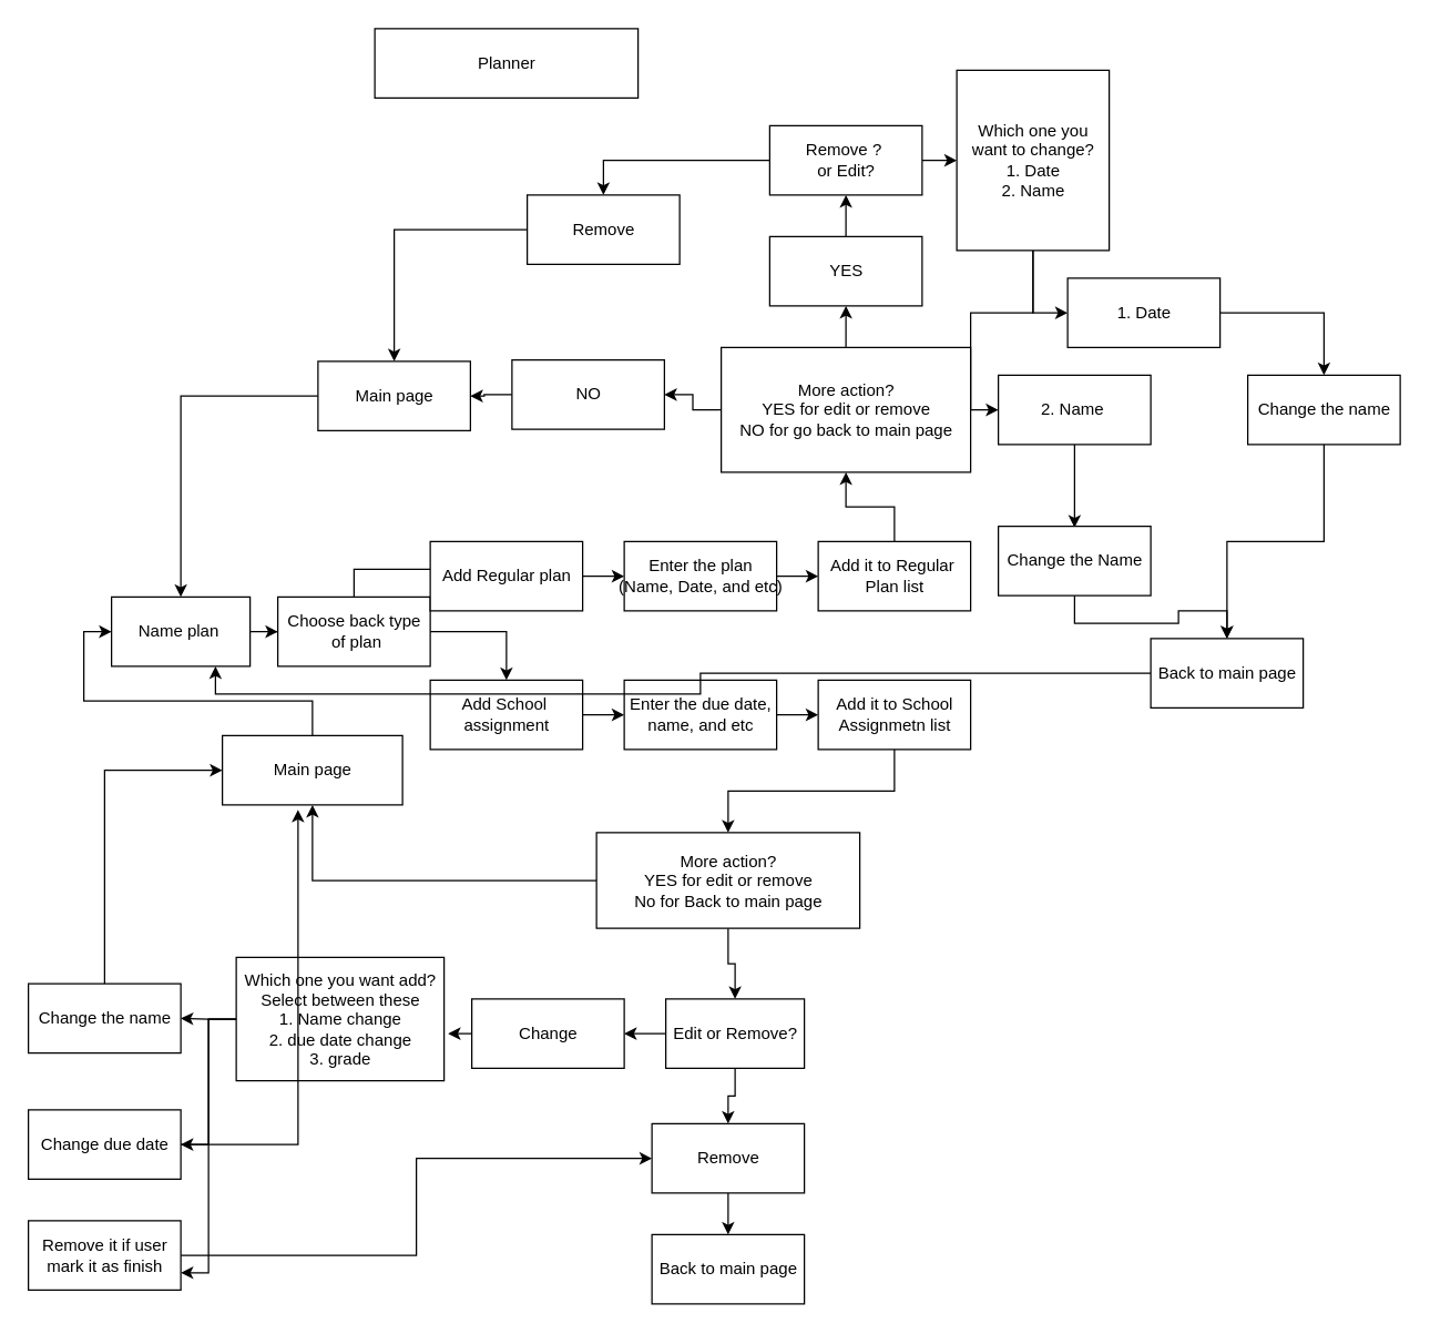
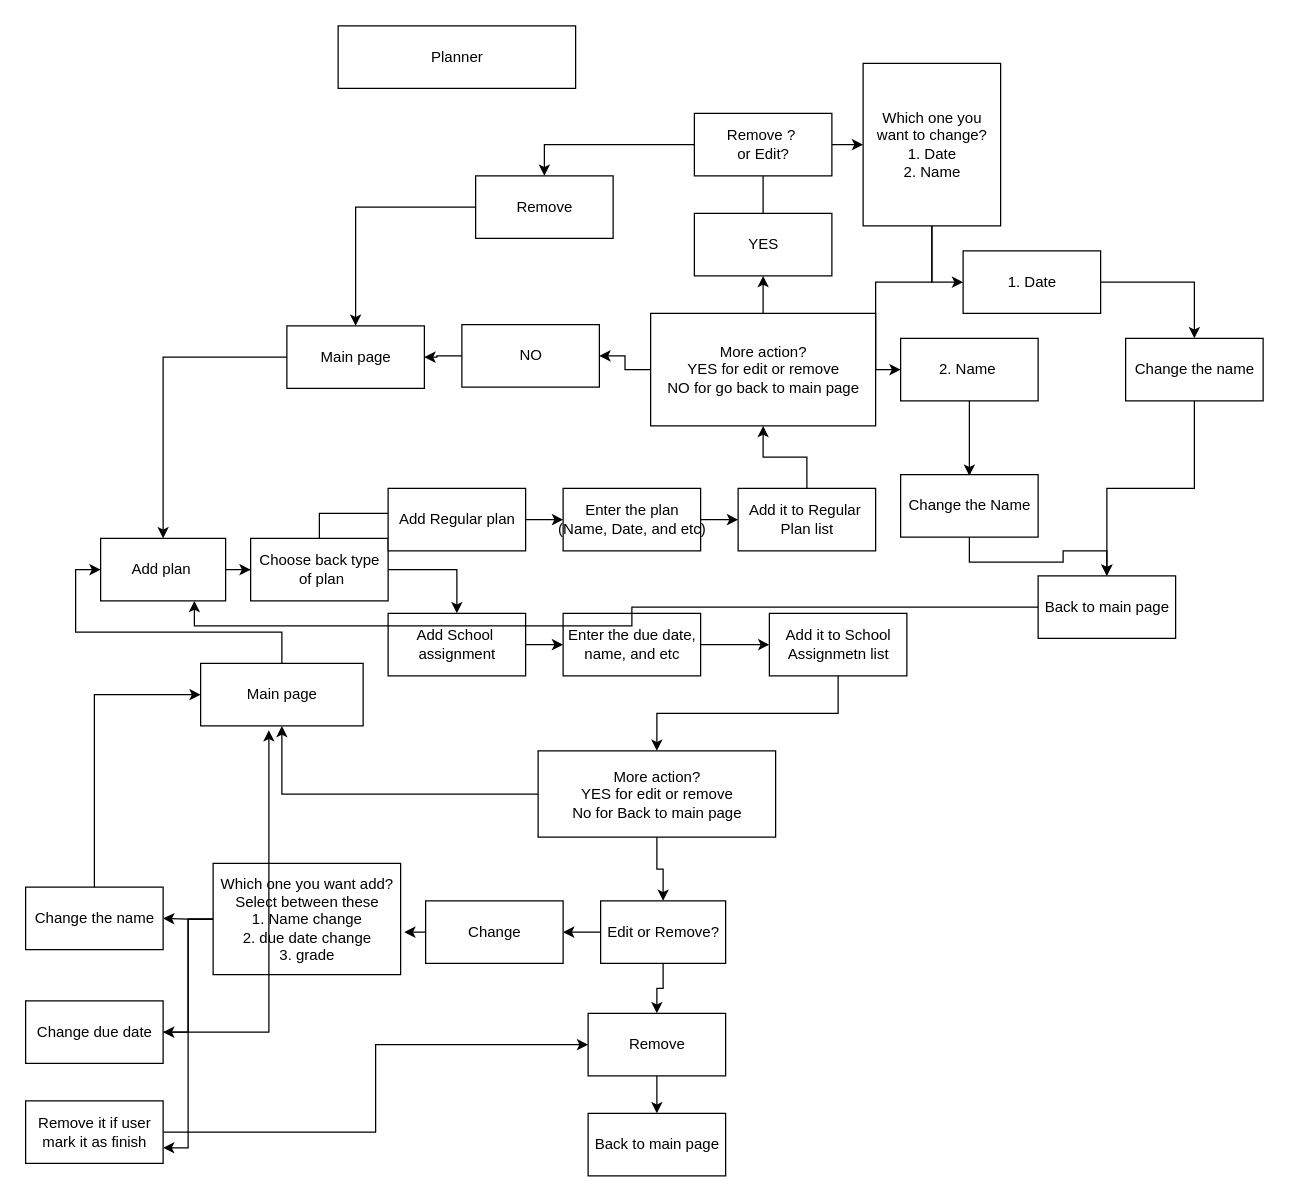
- <mxCell id="50" style="edgeStyle=orthogonalEdgeStyle;rounded=0;orthogonalLoop=1;jettySize=auto;html=1;entryX=0.5;entryY=1;entryDx=0;entryDy=0;" parent="1" source="51" target="54" edge="1"><mxGeometry relative="1" as="geometry" /></mxCell>
+ <mxCell id="50" style="edgeStyle=orthogonalEdgeStyle;rounded=0;orthogonalLoop=1;jettySize=auto;html=1;entryX=0.5;entryY=1;entryDx=0;entryDy=0;endArrow=none;" parent="1" source="51" target="54" edge="1"><mxGeometry relative="1" as="geometry" /></mxCell>
- <mxCell id="4" value="Name plan&amp;nbsp;" style="html=1;" parent="1" vertex="1"><mxGeometry x="80" y="430" width="100" height="50" as="geometry" /></mxCell>
+ <mxCell id="4" value="Add plan&amp;nbsp;" style="html=1;" parent="1" vertex="1"><mxGeometry x="80" y="430" width="100" height="50" as="geometry" /></mxCell>
- <mxCell id="19" value="Add it to School&lt;br&gt;Assignmetn list" style="html=1;" parent="1" vertex="1"><mxGeometry x="590" y="490" width="110" height="50" as="geometry" /></mxCell>
+ <mxCell id="19" value="Add it to School&lt;br&gt;Assignmetn list" style="html=1;" parent="1" vertex="1"><mxGeometry x="615" y="490" width="110" height="50" as="geometry" /></mxCell>
